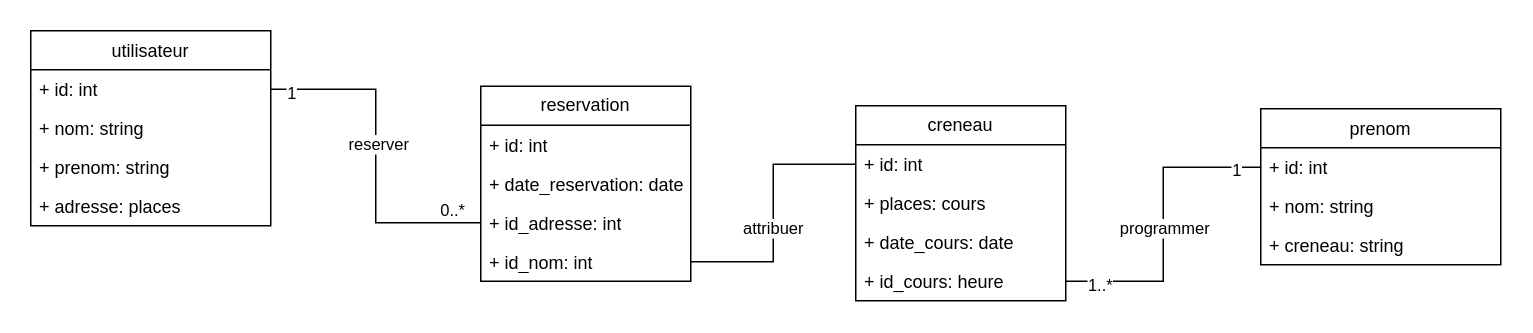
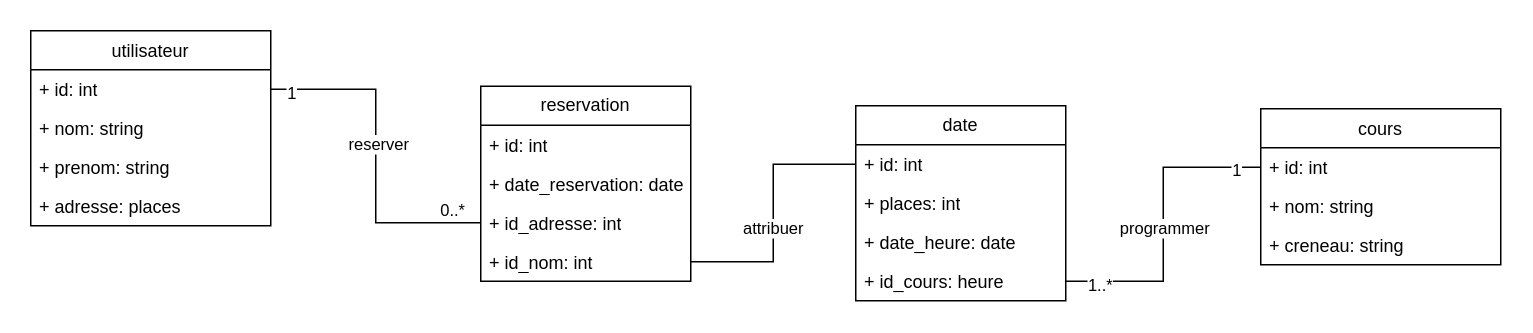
- <mxCell id="15" value="creneau" style="swimlane;fontStyle=0;childLayout=stackLayout;horizontal=1;startSize=26;fillColor=none;horizontalStack=0;resizeParent=1;resizeParentMax=0;resizeLast=0;collapsible=1;marginBottom=0;whiteSpace=wrap;html=1;" vertex="1" parent="1"><mxGeometry x="570" y="70" width="140" height="130" as="geometry" /></mxCell>
+ <mxCell id="15" value="date" style="swimlane;fontStyle=0;childLayout=stackLayout;horizontal=1;startSize=26;fillColor=none;horizontalStack=0;resizeParent=1;resizeParentMax=0;resizeLast=0;collapsible=1;marginBottom=0;whiteSpace=wrap;html=1;" vertex="1" parent="1"><mxGeometry x="570" y="70" width="140" height="130" as="geometry" /></mxCell>
- <mxCell id="27" value="&lt;span style=&quot;font-weight: 400;&quot;&gt;prenom&lt;/span&gt;" style="swimlane;fontStyle=1;align=center;verticalAlign=top;childLayout=stackLayout;horizontal=1;startSize=26;horizontalStack=0;resizeParent=1;resizeParentMax=0;resizeLast=0;collapsible=1;marginBottom=0;whiteSpace=wrap;html=1;" vertex="1" parent="1"><mxGeometry x="840" y="72" width="160" height="104" as="geometry" /></mxCell>
+ <mxCell id="27" value="&lt;span style=&quot;font-weight: 400;&quot;&gt;cours&lt;/span&gt;" style="swimlane;fontStyle=1;align=center;verticalAlign=top;childLayout=stackLayout;horizontal=1;startSize=26;horizontalStack=0;resizeParent=1;resizeParentMax=0;resizeLast=0;collapsible=1;marginBottom=0;whiteSpace=wrap;html=1;" vertex="1" parent="1"><mxGeometry x="840" y="72" width="160" height="104" as="geometry" /></mxCell>
- <mxCell id="17" value="+ places: cours" style="text;strokeColor=none;fillColor=none;align=left;verticalAlign=top;spacingLeft=4;spacingRight=4;overflow=hidden;rotatable=0;points=[[0,0.5],[1,0.5]];portConstraint=eastwest;whiteSpace=wrap;html=1;" vertex="1" parent="15"><mxGeometry y="52" width="140" height="26" as="geometry" /></mxCell>
+ <mxCell id="17" value="+ places: int" style="text;strokeColor=none;fillColor=none;align=left;verticalAlign=top;spacingLeft=4;spacingRight=4;overflow=hidden;rotatable=0;points=[[0,0.5],[1,0.5]];portConstraint=eastwest;whiteSpace=wrap;html=1;" vertex="1" parent="15"><mxGeometry y="52" width="140" height="26" as="geometry" /></mxCell>
- <mxCell id="18" value="+ date_cours: date" style="text;strokeColor=none;fillColor=none;align=left;verticalAlign=top;spacingLeft=4;spacingRight=4;overflow=hidden;rotatable=0;points=[[0,0.5],[1,0.5]];portConstraint=eastwest;whiteSpace=wrap;html=1;" vertex="1" parent="15"><mxGeometry y="78" width="140" height="26" as="geometry" /></mxCell>
+ <mxCell id="18" value="+ date_heure: date" style="text;strokeColor=none;fillColor=none;align=left;verticalAlign=top;spacingLeft=4;spacingRight=4;overflow=hidden;rotatable=0;points=[[0,0.5],[1,0.5]];portConstraint=eastwest;whiteSpace=wrap;html=1;" vertex="1" parent="15"><mxGeometry y="78" width="140" height="26" as="geometry" /></mxCell>
